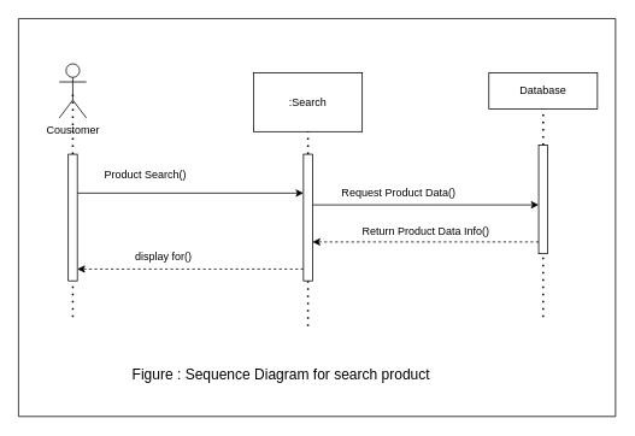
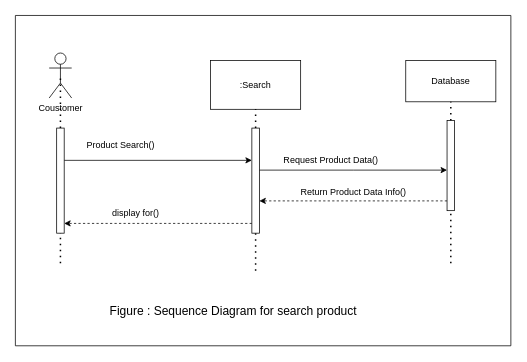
- <mxCell id="4" value="Database" style="rounded=0;whiteSpace=wrap;html=1;" vertex="1" parent="1"><mxGeometry x="540" y="80" width="120" height="40" as="geometry" /></mxCell>
+ <mxCell id="4" value="Database" style="rounded=0;whiteSpace=wrap;html=1;" vertex="1" parent="1"><mxGeometry x="540" y="80" width="120" height="55" as="geometry" /></mxCell>
